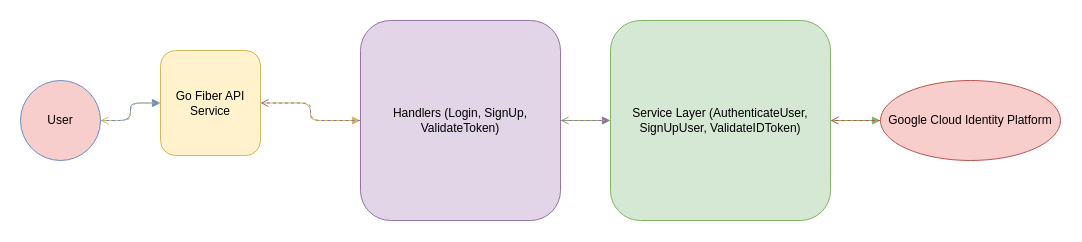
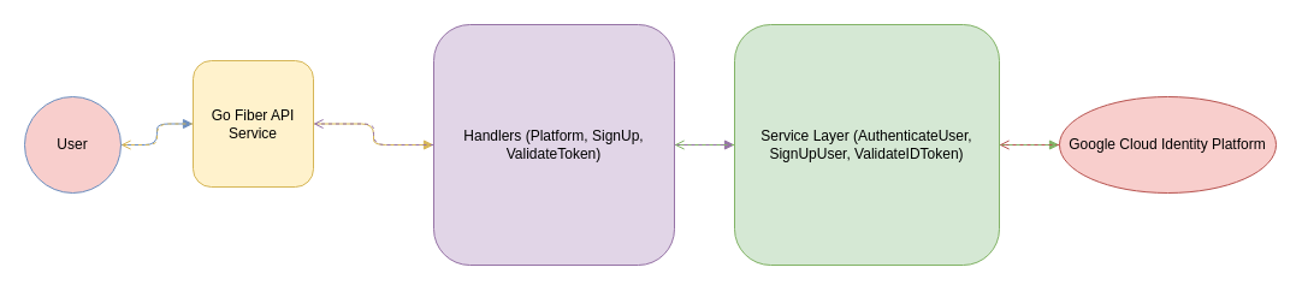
- <mxCell id="4" value="Handlers (Login, SignUp, ValidateToken)" style="rounded=1;whiteSpace=wrap;html=1;fillColor=#e1d5e7;strokeColor=#9673a6;" vertex="1" parent="1"><mxGeometry x="360" y="20" width="200" height="200" as="geometry" /></mxCell>
+ <mxCell id="4" value="Handlers (Platform, SignUp, ValidateToken)" style="rounded=1;whiteSpace=wrap;html=1;fillColor=#e1d5e7;strokeColor=#9673a6;" vertex="1" parent="1"><mxGeometry x="360" y="20" width="200" height="200" as="geometry" /></mxCell>
